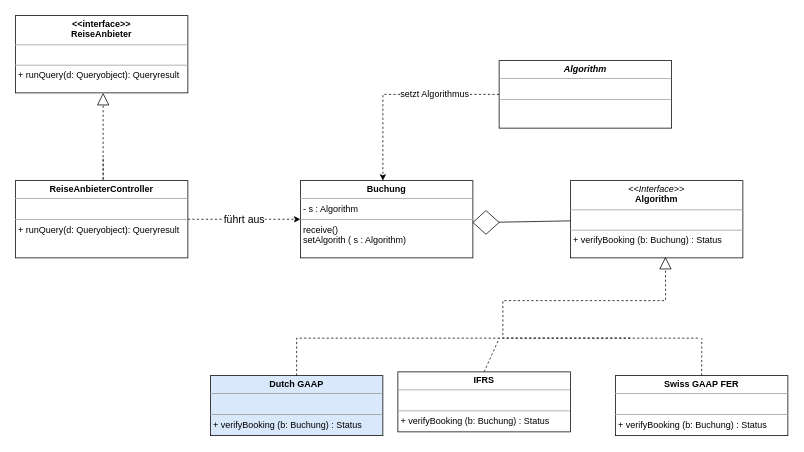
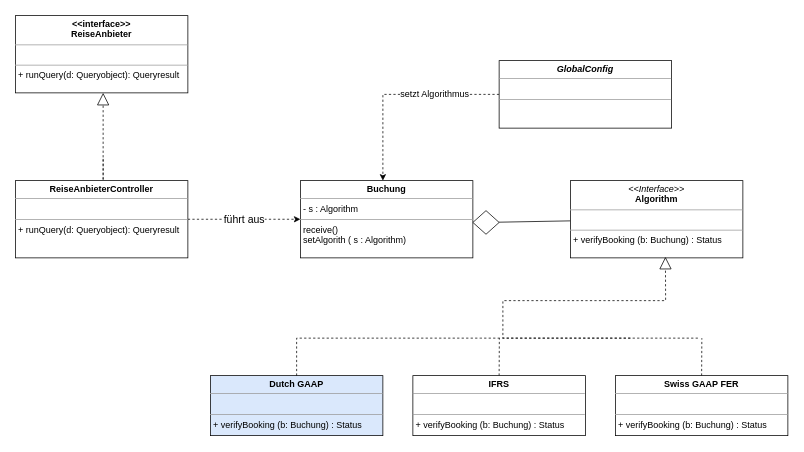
- <mxCell id="3" value="&lt;p style=&quot;margin:0px;margin-top:4px;text-align:center;&quot;&gt;&lt;i&gt;&lt;b&gt;Algorithm&lt;/b&gt;&lt;/i&gt;&lt;/p&gt;&lt;hr size=&quot;1&quot;&gt;&lt;p style=&quot;margin:0px;margin-left:4px;&quot;&gt;&lt;br&gt;&lt;/p&gt;&lt;hr size=&quot;1&quot;&gt;&lt;p style=&quot;margin:0px;margin-left:4px;&quot;&gt;&lt;br&gt;&lt;/p&gt;" style="verticalAlign=top;align=left;overflow=fill;fontSize=12;fontFamily=Helvetica;html=1;rounded=0;shadow=0;comic=0;labelBackgroundColor=none;strokeWidth=1" parent="1" vertex="1"><mxGeometry x="665" y="80" width="230" height="90" as="geometry" /></mxCell>
+ <mxCell id="3" value="&lt;p style=&quot;margin:0px;margin-top:4px;text-align:center;&quot;&gt;&lt;i&gt;&lt;b&gt;GlobalConfig&lt;/b&gt;&lt;/i&gt;&lt;/p&gt;&lt;hr size=&quot;1&quot;&gt;&lt;p style=&quot;margin:0px;margin-left:4px;&quot;&gt;&lt;br&gt;&lt;/p&gt;&lt;hr size=&quot;1&quot;&gt;&lt;p style=&quot;margin:0px;margin-left:4px;&quot;&gt;&lt;br&gt;&lt;/p&gt;" style="verticalAlign=top;align=left;overflow=fill;fontSize=12;fontFamily=Helvetica;html=1;rounded=0;shadow=0;comic=0;labelBackgroundColor=none;strokeWidth=1" parent="1" vertex="1"><mxGeometry x="665" y="80" width="230" height="90" as="geometry" /></mxCell>
- <mxCell id="11" value="&lt;p style=&quot;margin:0px;margin-top:4px;text-align:center;&quot;&gt;&lt;b&gt;IFRS&lt;/b&gt;&lt;/p&gt;&lt;hr size=&quot;1&quot;&gt;&lt;p style=&quot;margin:0px;margin-left:4px;&quot;&gt;&lt;br&gt;&lt;/p&gt;&lt;hr size=&quot;1&quot;&gt;&lt;p style=&quot;margin:0px;margin-left:4px;&quot;&gt;+ verifyBooking (b: Buchung) : Status&lt;br&gt;&lt;/p&gt;" style="verticalAlign=top;align=left;overflow=fill;fontSize=12;fontFamily=Helvetica;html=1;rounded=0;shadow=0;comic=0;labelBackgroundColor=none;strokeWidth=1" vertex="1" parent="1"><mxGeometry x="530" y="495" width="230" height="80" as="geometry" /></mxCell>
+ <mxCell id="11" value="&lt;p style=&quot;margin:0px;margin-top:4px;text-align:center;&quot;&gt;&lt;b&gt;IFRS&lt;/b&gt;&lt;/p&gt;&lt;hr size=&quot;1&quot;&gt;&lt;p style=&quot;margin:0px;margin-left:4px;&quot;&gt;&lt;br&gt;&lt;/p&gt;&lt;hr size=&quot;1&quot;&gt;&lt;p style=&quot;margin:0px;margin-left:4px;&quot;&gt;+ verifyBooking (b: Buchung) : Status&lt;br&gt;&lt;/p&gt;" style="verticalAlign=top;align=left;overflow=fill;fontSize=12;fontFamily=Helvetica;html=1;rounded=0;shadow=0;comic=0;labelBackgroundColor=none;strokeWidth=1" vertex="1" parent="1"><mxGeometry x="550" y="500" width="230" height="80" as="geometry" /></mxCell>
